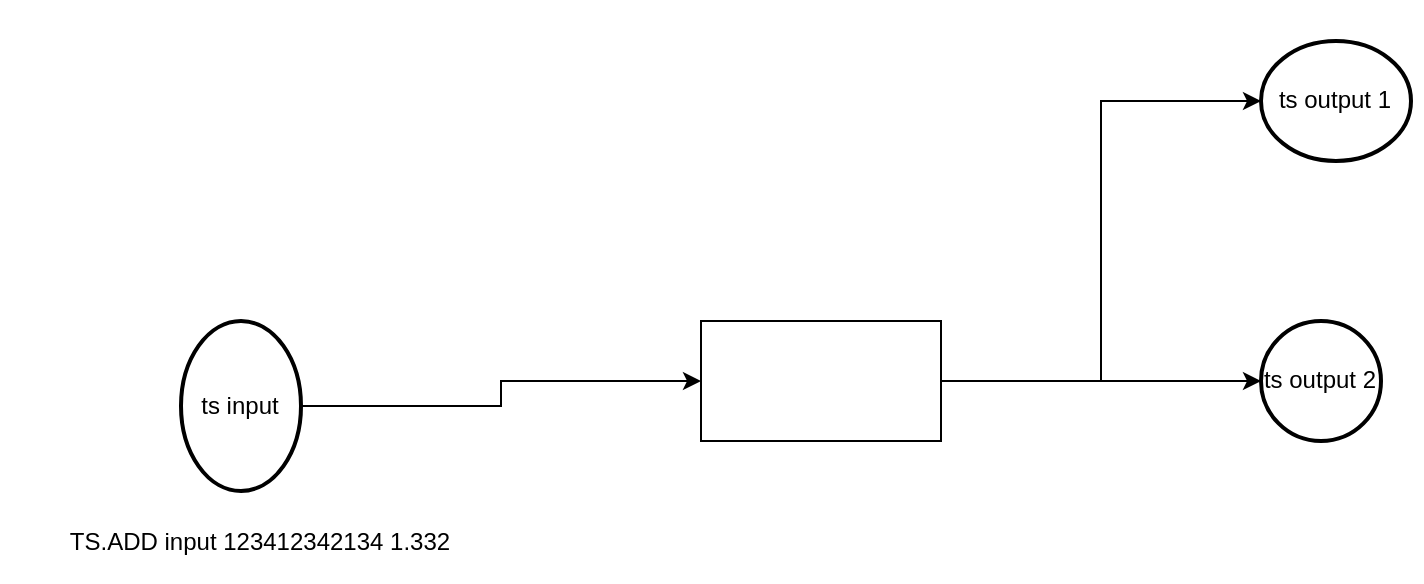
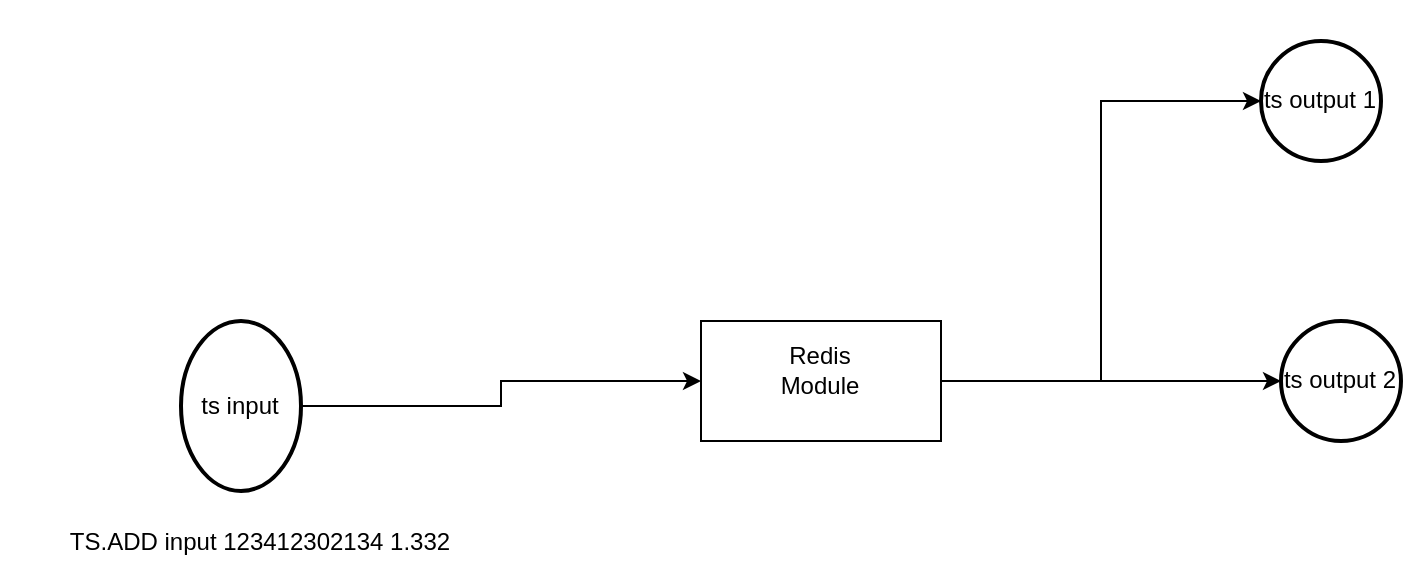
- <mxCell id="10" value="ts output 1" style="strokeWidth=2;html=1;shape=mxgraph.flowchart.start_2;whiteSpace=wrap;" vertex="1" parent="1"><mxGeometry x="630" y="20" width="75" height="60" as="geometry" /></mxCell>
+ <mxCell id="10" value="ts output 1" style="strokeWidth=2;html=1;shape=mxgraph.flowchart.start_2;whiteSpace=wrap;" vertex="1" parent="1"><mxGeometry x="630" y="20" width="60" height="60" as="geometry" /></mxCell>
+ <mxCell id="5" value="&lt;div&gt;Redis&lt;/div&gt;&lt;div&gt;Module&lt;br&gt;&lt;/div&gt;" style="text;html=1;strokeColor=none;fillColor=none;align=center;verticalAlign=middle;whiteSpace=wrap;rounded=0;" vertex="1" parent="1"><mxGeometry x="380" y="170" width="60" height="30" as="geometry" /></mxCell>
- <mxCell id="8" value="&lt;div&gt;ts output 2&lt;/div&gt;" style="strokeWidth=2;html=1;shape=mxgraph.flowchart.start_2;whiteSpace=wrap;" vertex="1" parent="1"><mxGeometry x="630" y="160" width="60" height="60" as="geometry" /></mxCell>
+ <mxCell id="8" value="&lt;div&gt;ts output 2&lt;/div&gt;" style="strokeWidth=2;html=1;shape=mxgraph.flowchart.start_2;whiteSpace=wrap;" vertex="1" parent="1"><mxGeometry x="640" y="160" width="60" height="60" as="geometry" /></mxCell>
- <mxCell id="9" value="TS.ADD input 123412342134 1.332" style="text;html=1;strokeColor=none;fillColor=none;align=center;verticalAlign=middle;whiteSpace=wrap;rounded=0;" vertex="1" parent="1"><mxGeometry x="20" y="270" width="220" as="geometry" /></mxCell>
+ <mxCell id="9" value="TS.ADD input 123412302134 1.332" style="text;html=1;strokeColor=none;fillColor=none;align=center;verticalAlign=middle;whiteSpace=wrap;rounded=0;" vertex="1" parent="1"><mxGeometry x="20" y="270" width="220" as="geometry" /></mxCell>
